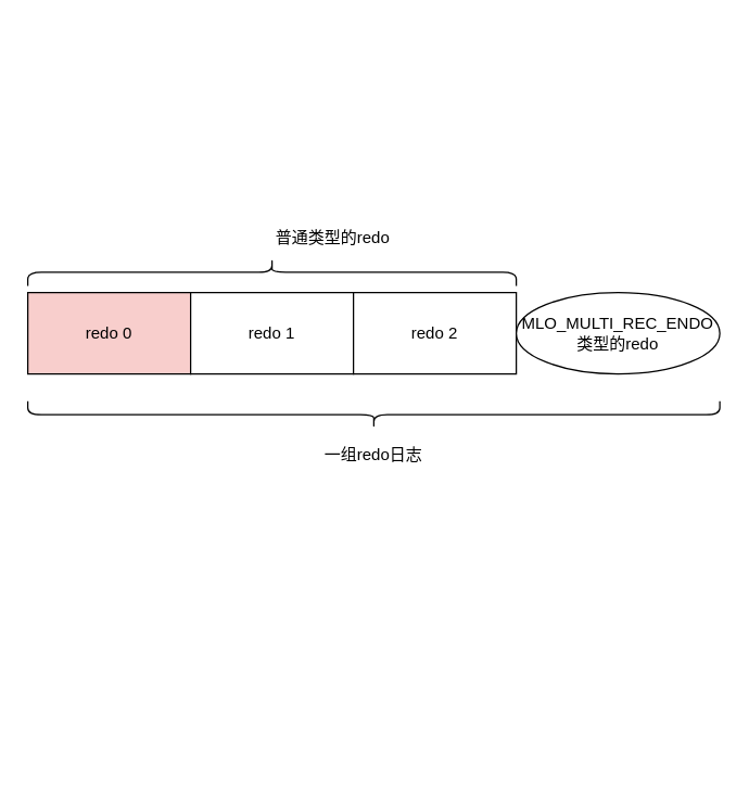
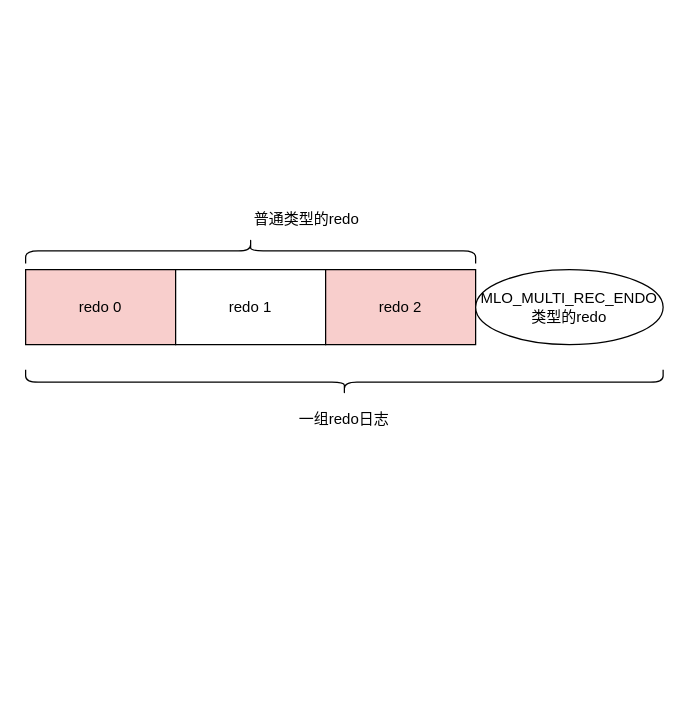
- <mxCell id="4" value="redo 2" style="rounded=0;whiteSpace=wrap;html=1;" vertex="1" parent="1"><mxGeometry x="260" y="215" width="120" height="60" as="geometry" /></mxCell>
+ <mxCell id="4" value="redo 2" style="rounded=0;whiteSpace=wrap;html=1;fillColor=#f8cecc;" vertex="1" parent="1"><mxGeometry x="260" y="215" width="120" height="60" as="geometry" /></mxCell>
